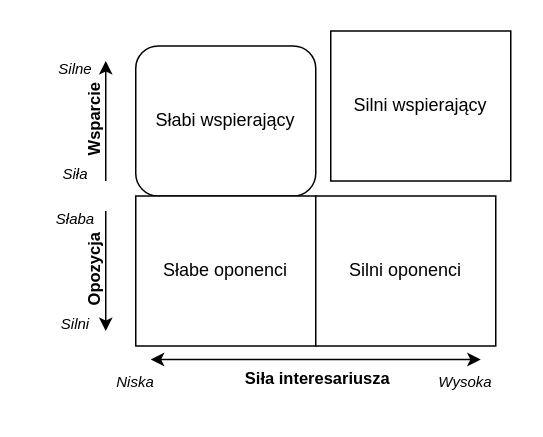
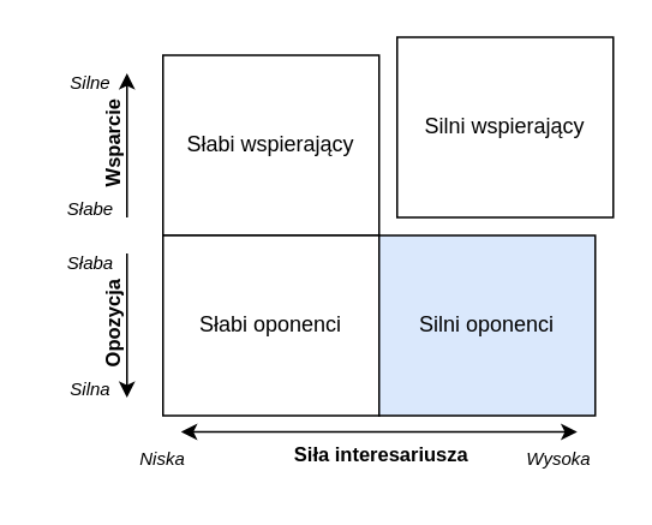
- <mxCell id="2" value="Słabi wspierający" style="whiteSpace=wrap;html=1;rounded=1;" vertex="1" parent="1"><mxGeometry x="90" y="30" width="120" height="100" as="geometry" /></mxCell>
+ <mxCell id="2" value="Słabi wspierający" style="rounded=0;whiteSpace=wrap;html=1;" vertex="1" parent="1"><mxGeometry x="90" y="30" width="120" height="100" as="geometry" /></mxCell>
- <mxCell id="16" value="&lt;i&gt;&lt;font style=&quot;font-size: 10px;&quot;&gt;Siła&lt;/font&gt;&lt;/i&gt;" style="text;html=1;strokeColor=none;fillColor=none;align=center;verticalAlign=middle;whiteSpace=wrap;rounded=0;" vertex="1" parent="1"><mxGeometry x="20" y="100" width="60" height="30" as="geometry" /></mxCell>
+ <mxCell id="16" value="&lt;i&gt;&lt;font style=&quot;font-size: 10px;&quot;&gt;Słabe&lt;/font&gt;&lt;/i&gt;" style="text;html=1;strokeColor=none;fillColor=none;align=center;verticalAlign=middle;whiteSpace=wrap;rounded=0;" vertex="1" parent="1"><mxGeometry x="20" y="100" width="60" height="30" as="geometry" /></mxCell>
- <mxCell id="4" value="Słabe oponenci" style="rounded=0;whiteSpace=wrap;html=1;" vertex="1" parent="1"><mxGeometry x="90" y="130" width="120" height="100" as="geometry" /></mxCell>
+ <mxCell id="4" value="Słabi oponenci" style="rounded=0;whiteSpace=wrap;html=1;" vertex="1" parent="1"><mxGeometry x="90" y="130" width="120" height="100" as="geometry" /></mxCell>
- <mxCell id="5" value="Silni oponenci" style="rounded=0;whiteSpace=wrap;html=1;" vertex="1" parent="1"><mxGeometry x="210" y="130" width="120" height="100" as="geometry" /></mxCell>
+ <mxCell id="5" value="Silni oponenci" style="rounded=0;whiteSpace=wrap;html=1;fillColor=#dae8fc;" vertex="1" parent="1"><mxGeometry x="210" y="130" width="120" height="100" as="geometry" /></mxCell>
- <mxCell id="14" value="&lt;i&gt;&lt;font style=&quot;font-size: 10px;&quot;&gt;Silni&lt;/font&gt;&lt;/i&gt;" style="text;html=1;strokeColor=none;fillColor=none;align=center;verticalAlign=middle;whiteSpace=wrap;rounded=0;" vertex="1" parent="1"><mxGeometry x="20" y="200" width="60" height="30" as="geometry" /></mxCell>
+ <mxCell id="14" value="&lt;i&gt;&lt;font style=&quot;font-size: 10px;&quot;&gt;Silna&lt;/font&gt;&lt;/i&gt;" style="text;html=1;strokeColor=none;fillColor=none;align=center;verticalAlign=middle;whiteSpace=wrap;rounded=0;" vertex="1" parent="1"><mxGeometry x="20" y="200" width="60" height="30" as="geometry" /></mxCell>
